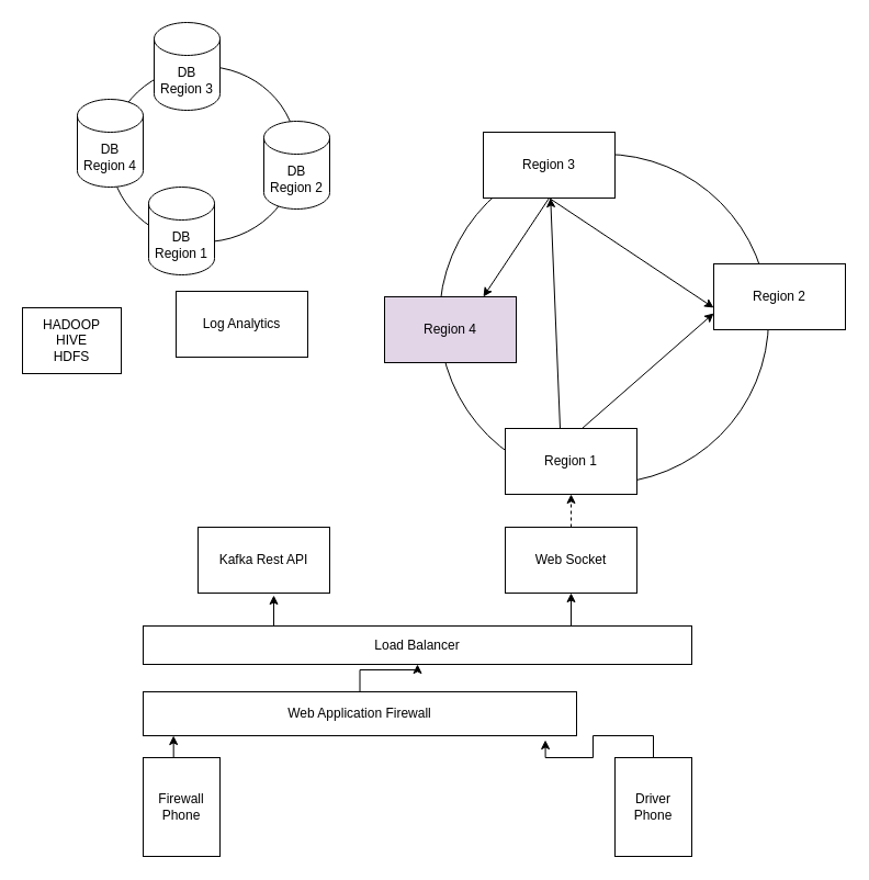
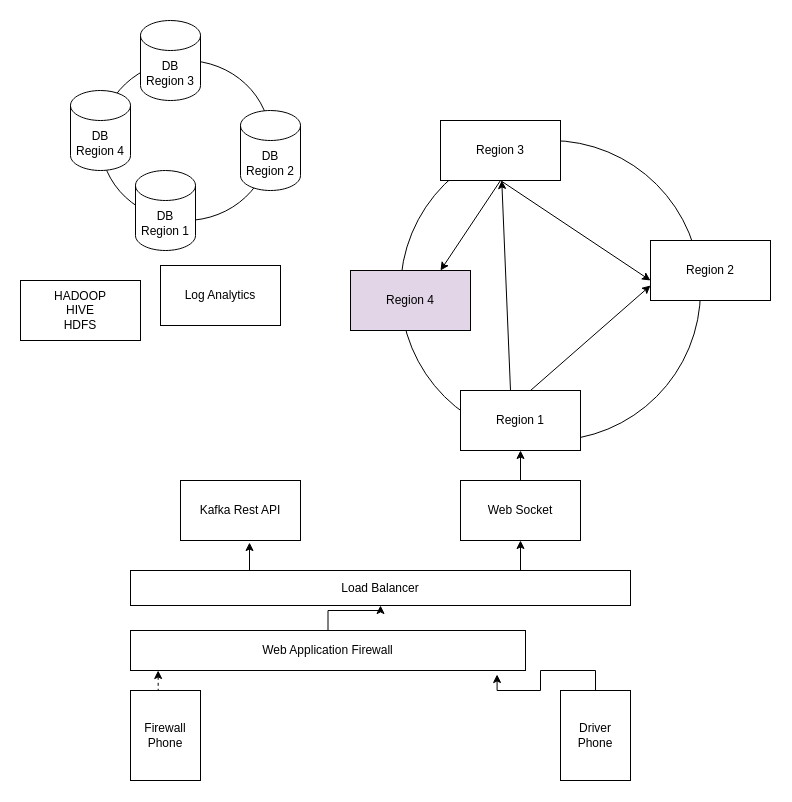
- <mxCell id="14" value="&lt;div&gt;HADOOP&lt;/div&gt;&lt;div&gt;HIVE&lt;/div&gt;&lt;div&gt;HDFS&lt;br&gt;&lt;/div&gt;" style="rounded=0;whiteSpace=wrap;html=1;" vertex="1" parent="1"><mxGeometry x="20" y="280" width="90" height="60" as="geometry" /></mxCell>
+ <mxCell id="14" value="&lt;div&gt;HADOOP&lt;/div&gt;&lt;div&gt;HIVE&lt;/div&gt;&lt;div&gt;HDFS&lt;br&gt;&lt;/div&gt;" style="rounded=0;whiteSpace=wrap;html=1;" vertex="1" parent="1"><mxGeometry x="20" y="280" width="120" height="60" as="geometry" /></mxCell>
- <mxCell id="12" style="edgeStyle=orthogonalEdgeStyle;rounded=0;orthogonalLoop=1;jettySize=auto;html=1;exitX=0.5;exitY=0;exitDx=0;exitDy=0;entryX=0.5;entryY=1;entryDx=0;entryDy=0;dashed=1;" edge="1" parent="1" source="13" target="18"><mxGeometry relative="1" as="geometry" /></mxCell>
+ <mxCell id="12" style="edgeStyle=orthogonalEdgeStyle;rounded=0;orthogonalLoop=1;jettySize=auto;html=1;exitX=0.5;exitY=0;exitDx=0;exitDy=0;entryX=0.5;entryY=1;entryDx=0;entryDy=0;" edge="1" parent="1" source="13" target="18"><mxGeometry relative="1" as="geometry" /></mxCell>
- <mxCell id="2" style="edgeStyle=orthogonalEdgeStyle;rounded=0;orthogonalLoop=1;jettySize=auto;html=1;exitX=0.5;exitY=0;exitDx=0;exitDy=0;entryX=0.07;entryY=1;entryDx=0;entryDy=0;entryPerimeter=0;" edge="1" parent="1" source="3" target="7"><mxGeometry relative="1" as="geometry" /></mxCell>
+ <mxCell id="2" style="edgeStyle=orthogonalEdgeStyle;rounded=0;orthogonalLoop=1;jettySize=auto;html=1;exitX=0.5;exitY=0;exitDx=0;exitDy=0;entryX=0.07;entryY=1;entryDx=0;entryDy=0;entryPerimeter=0;dashed=1;" edge="1" parent="1" source="3" target="7"><mxGeometry relative="1" as="geometry" /></mxCell>
